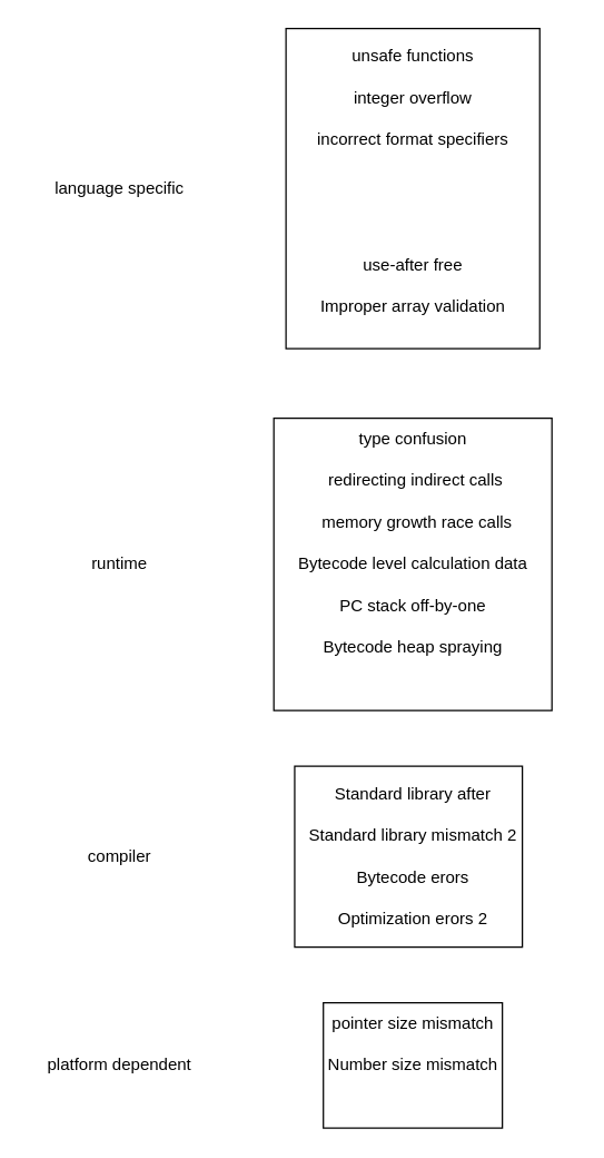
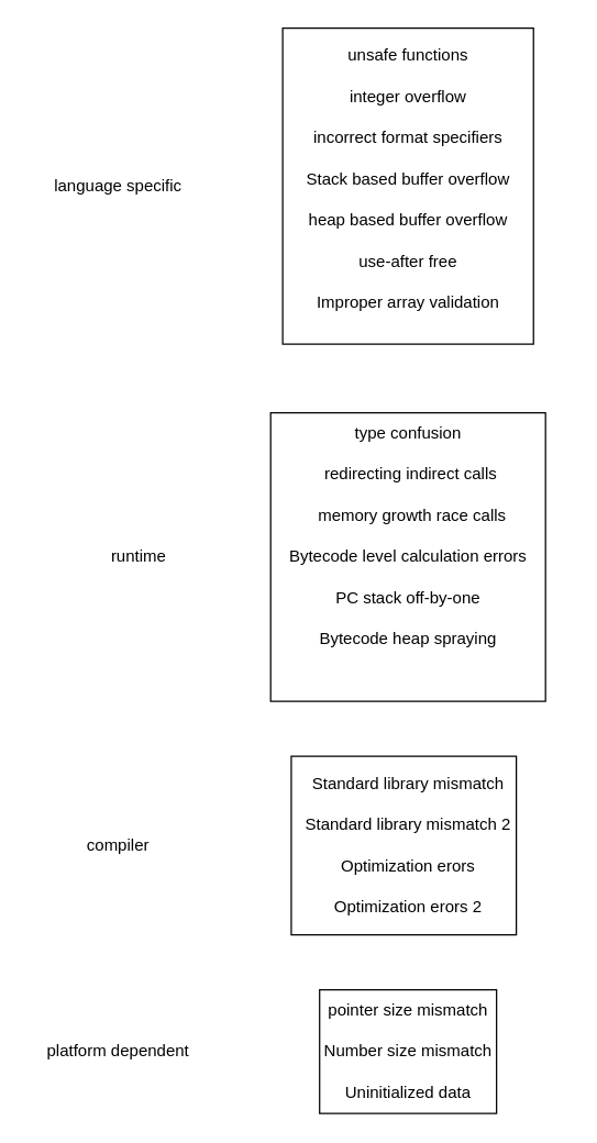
+ <mxCell id="7" value="&lt;div&gt;Stack based buffer overflow&lt;/div&gt;" style="text;html=1;align=center;verticalAlign=middle;resizable=1;points=[];autosize=1;strokeColor=none;fillColor=none;movable=1;rotatable=1;deletable=1;editable=1;locked=0;connectable=1;" parent="2" vertex="1"><mxGeometry x="6.25" y="95" width="170" height="30" as="geometry" /></mxCell>
+ <mxCell id="8" value="&lt;div&gt;heap based buffer overflow&lt;/div&gt;" style="text;html=1;align=center;verticalAlign=middle;resizable=1;points=[];autosize=1;strokeColor=none;fillColor=none;movable=1;rotatable=1;deletable=1;editable=1;locked=0;connectable=1;" parent="2" vertex="1"><mxGeometry x="6.25" y="125" width="170" height="30" as="geometry" /></mxCell>
- <mxCell id="27" value="runtime" style="text;html=1;align=center;verticalAlign=middle;resizable=0;points=[];autosize=1;strokeColor=none;fillColor=none;" parent="1" vertex="1"><mxGeometry x="55" y="390" width="60" height="30" as="geometry" /></mxCell>
+ <mxCell id="27" value="runtime" style="text;html=1;align=center;verticalAlign=middle;resizable=0;points=[];autosize=1;strokeColor=none;fillColor=none;" parent="1" vertex="1"><mxGeometry x="70" y="390" width="60" height="30" as="geometry" /></mxCell>
- <mxCell id="17" value="Bytecode level calculation data" style="text;html=1;align=center;verticalAlign=middle;resizable=0;points=[];autosize=1;strokeColor=none;fillColor=none;" parent="12" vertex="1"><mxGeometry y="90" width="200" height="30" as="geometry" /></mxCell>
+ <mxCell id="17" value="Bytecode level calculation errors" style="text;html=1;align=center;verticalAlign=middle;resizable=0;points=[];autosize=1;strokeColor=none;fillColor=none;" parent="12" vertex="1"><mxGeometry y="90" width="200" height="30" as="geometry" /></mxCell>
- <mxCell id="23" value="Standard library after" style="text;html=1;align=center;verticalAlign=middle;resizable=0;points=[];autosize=1;strokeColor=none;fillColor=none;" parent="21" vertex="1"><mxGeometry x="5" y="5" width="160" height="30" as="geometry" /></mxCell>
+ <mxCell id="23" value="Standard library mismatch" style="text;html=1;align=center;verticalAlign=middle;resizable=0;points=[];autosize=1;strokeColor=none;fillColor=none;" parent="21" vertex="1"><mxGeometry x="5" y="5" width="160" height="30" as="geometry" /></mxCell>
- <mxCell id="25" value="Bytecode erors" style="text;html=1;align=center;verticalAlign=middle;resizable=0;points=[];autosize=1;strokeColor=none;fillColor=none;" parent="21" vertex="1"><mxGeometry x="25" y="65" width="120" height="30" as="geometry" /></mxCell>
+ <mxCell id="25" value="Optimization erors" style="text;html=1;align=center;verticalAlign=middle;resizable=0;points=[];autosize=1;strokeColor=none;fillColor=none;" parent="21" vertex="1"><mxGeometry x="25" y="65" width="120" height="30" as="geometry" /></mxCell>
+ <mxCell id="32" value="&lt;div&gt;Uninitialized data&lt;/div&gt;" style="text;html=1;align=center;verticalAlign=middle;resizable=0;points=[];autosize=1;strokeColor=none;fillColor=none;" parent="28" vertex="1"><mxGeometry x="19.99" y="60" width="110" height="30" as="geometry" /></mxCell>
